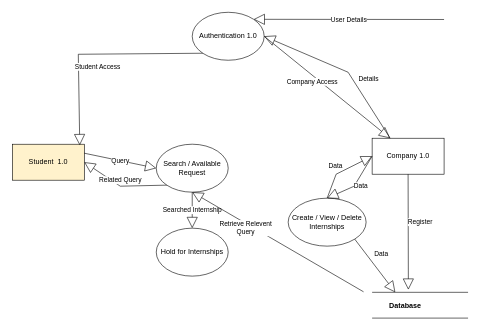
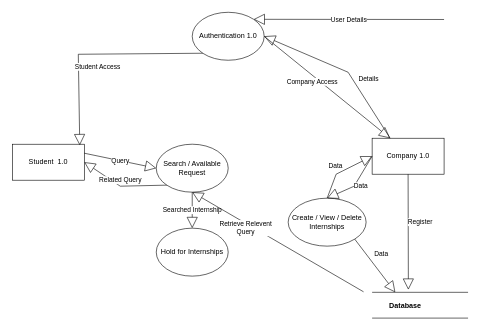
- <mxCell id="2" value="Student&amp;nbsp; 1.0" style="rounded=0;whiteSpace=wrap;html=1;fillColor=#fff2cc;" parent="1" vertex="1"><mxGeometry x="20" y="240" width="120" height="60" as="geometry" /></mxCell>
+ <mxCell id="2" value="Student&amp;nbsp; 1.0" style="rounded=0;whiteSpace=wrap;html=1;" parent="1" vertex="1"><mxGeometry x="20" y="240" width="120" height="60" as="geometry" /></mxCell>
